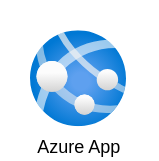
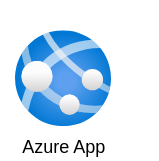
- <mxCell id="2" value="Azure App" style="aspect=fixed;html=1;points=[];align=center;image;fontSize=12;image=img/lib/azure2/compute/App_Services.svg;" vertex="1" parent="1"><mxGeometry x="20" y="20" width="64" height="64" as="geometry" /></mxCell>
+ <mxCell id="2" value="Azure App" style="aspect=fixed;html=1;points=[];align=center;image;fontSize=12;image=img/lib/azure2/compute/App_Services.svg;" vertex="1" parent="1"><mxGeometry x="10" y="20" width="64" height="64" as="geometry" /></mxCell>
